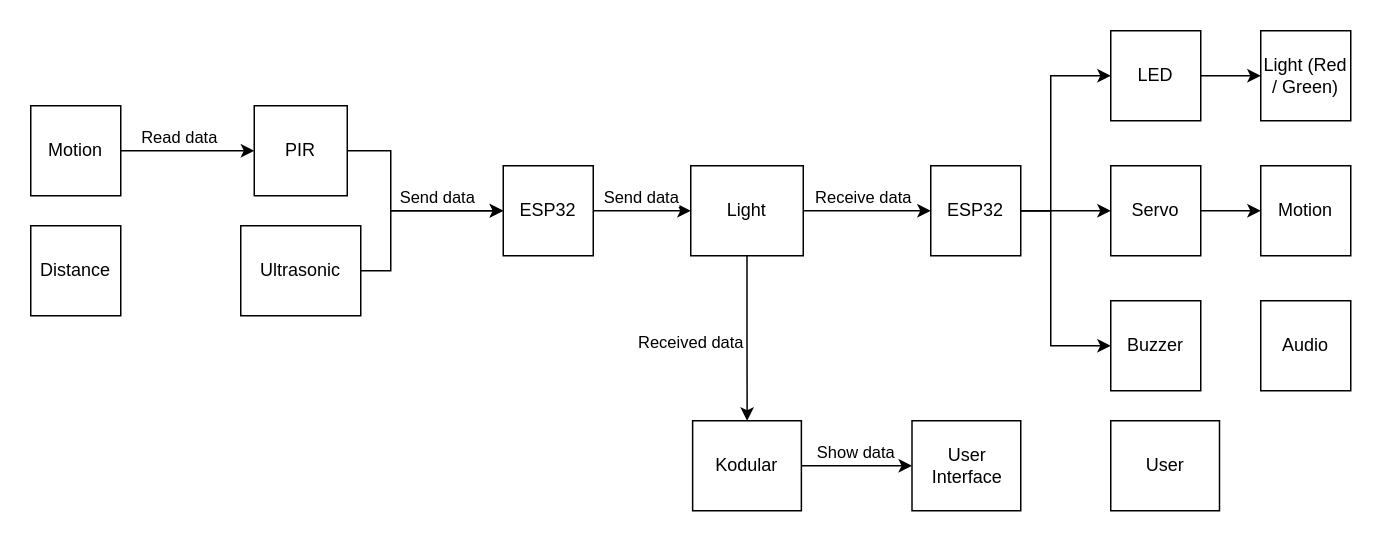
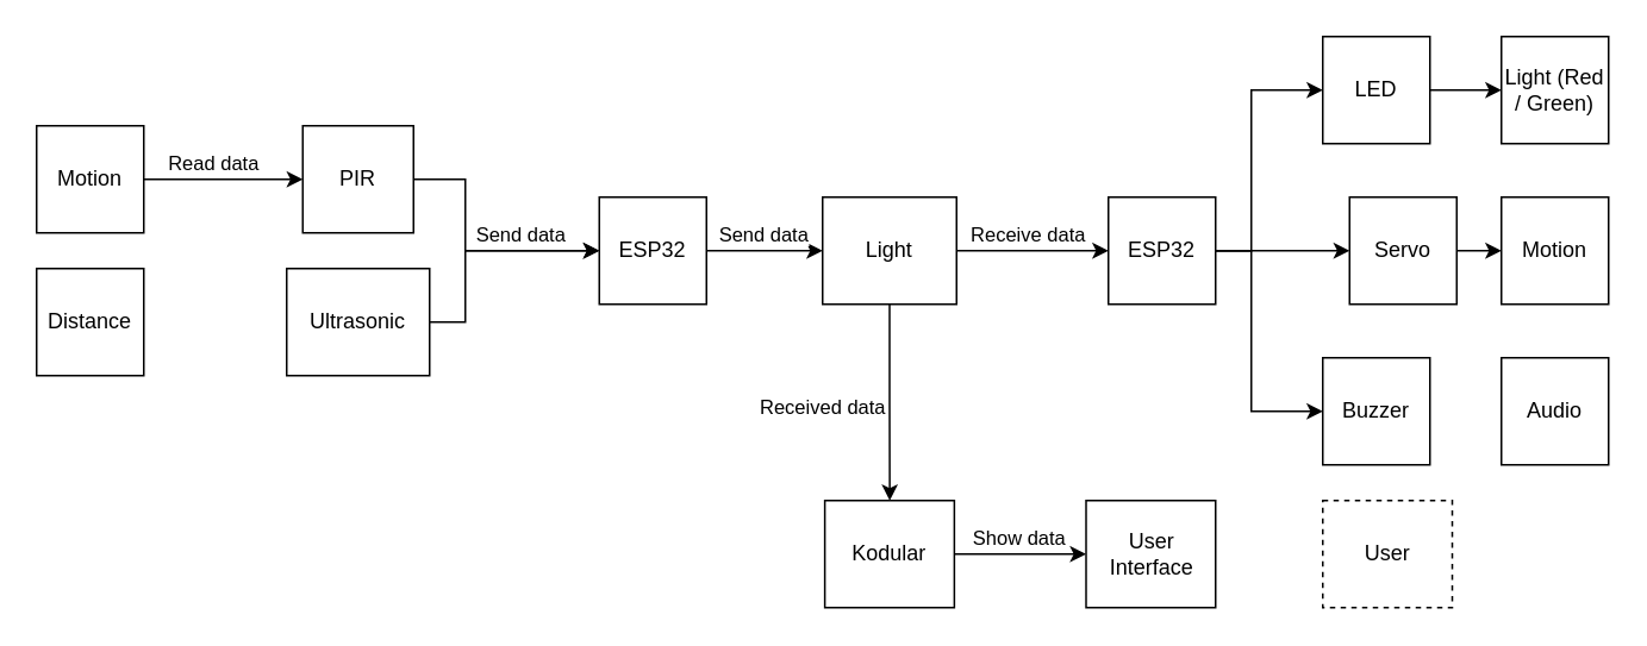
- <mxCell id="30" value="Servo" style="rounded=0;whiteSpace=wrap;html=1;" vertex="1" parent="1"><mxGeometry x="740" y="110" width="60" height="60" as="geometry" /></mxCell>
+ <mxCell id="30" value="Servo" style="rounded=0;whiteSpace=wrap;html=1;" vertex="1" parent="1"><mxGeometry x="755" y="110" width="60" height="60" as="geometry" /></mxCell>
- <mxCell id="35" value="User" style="rounded=0;whiteSpace=wrap;html=1;" vertex="1" parent="1"><mxGeometry x="740" y="280" width="72.5" height="60" as="geometry" /></mxCell>
+ <mxCell id="35" value="User" style="rounded=0;whiteSpace=wrap;html=1;dashed=1;" vertex="1" parent="1"><mxGeometry x="740" y="280" width="72.5" height="60" as="geometry" /></mxCell>
